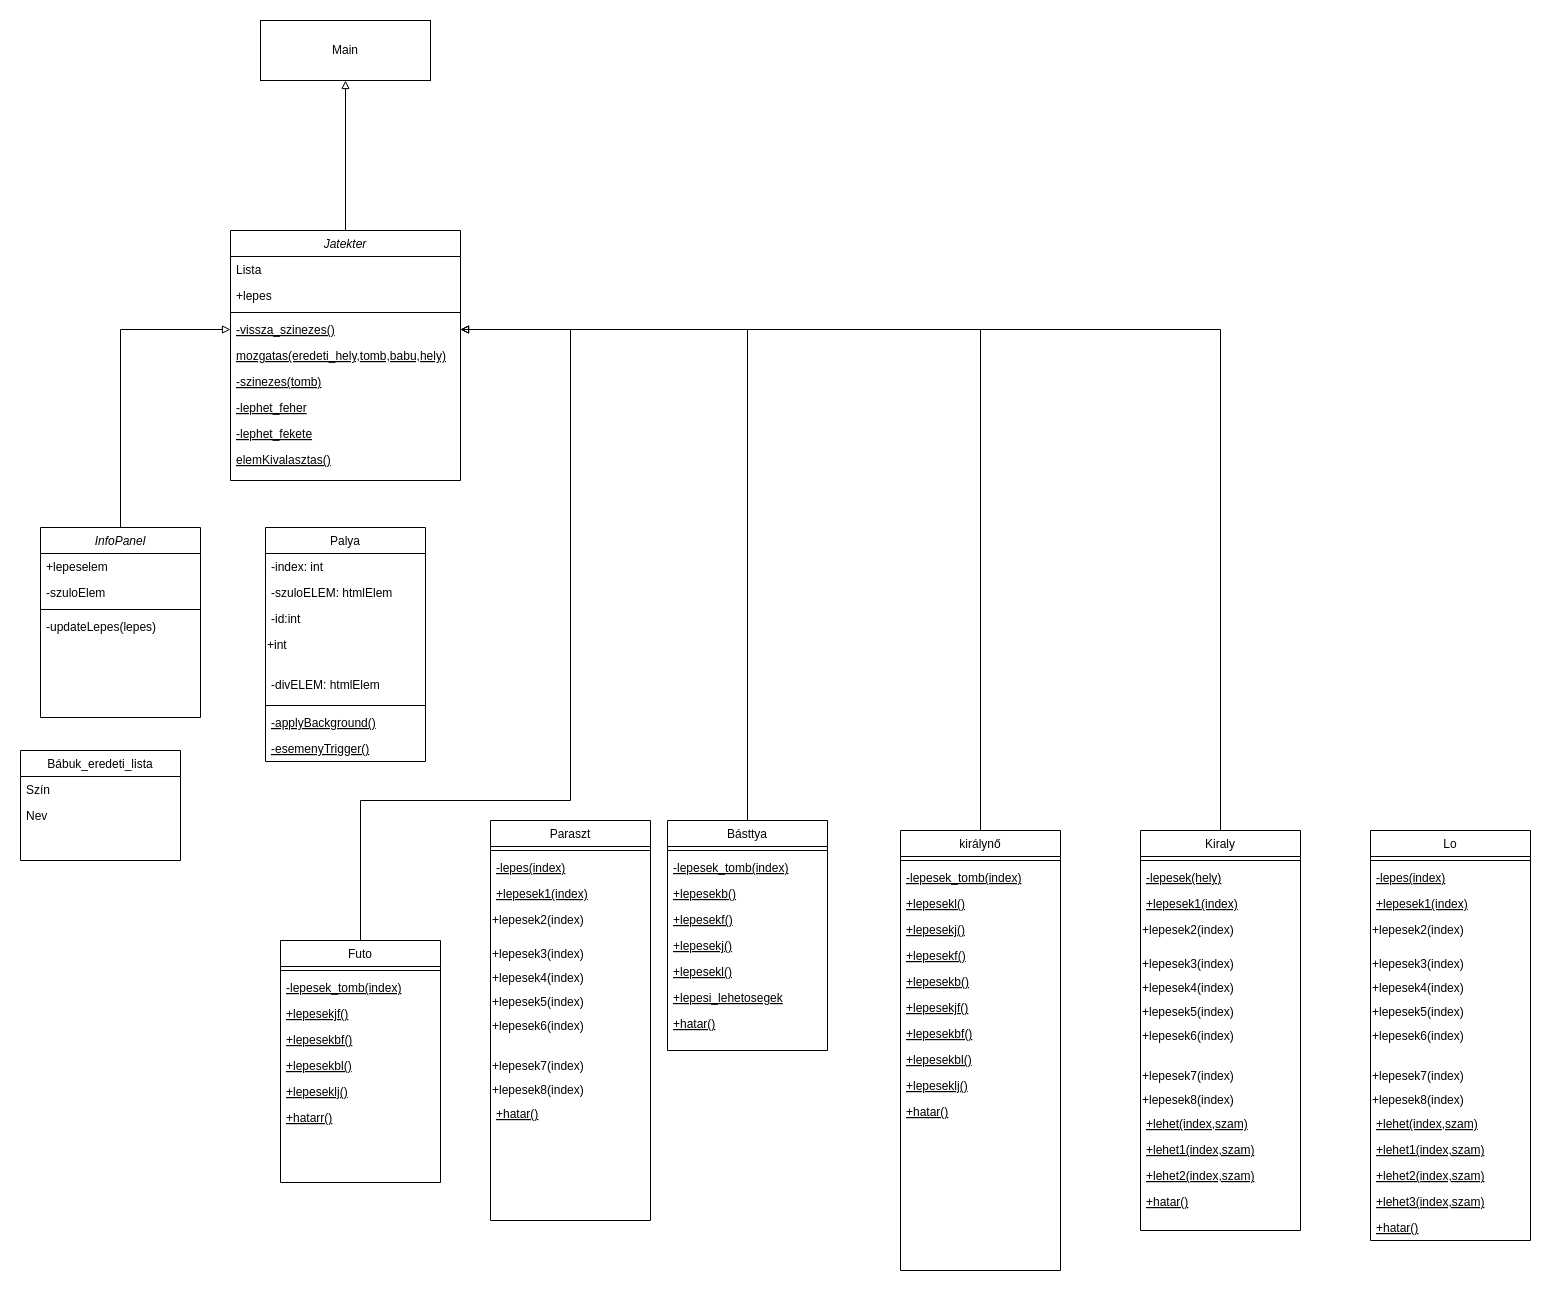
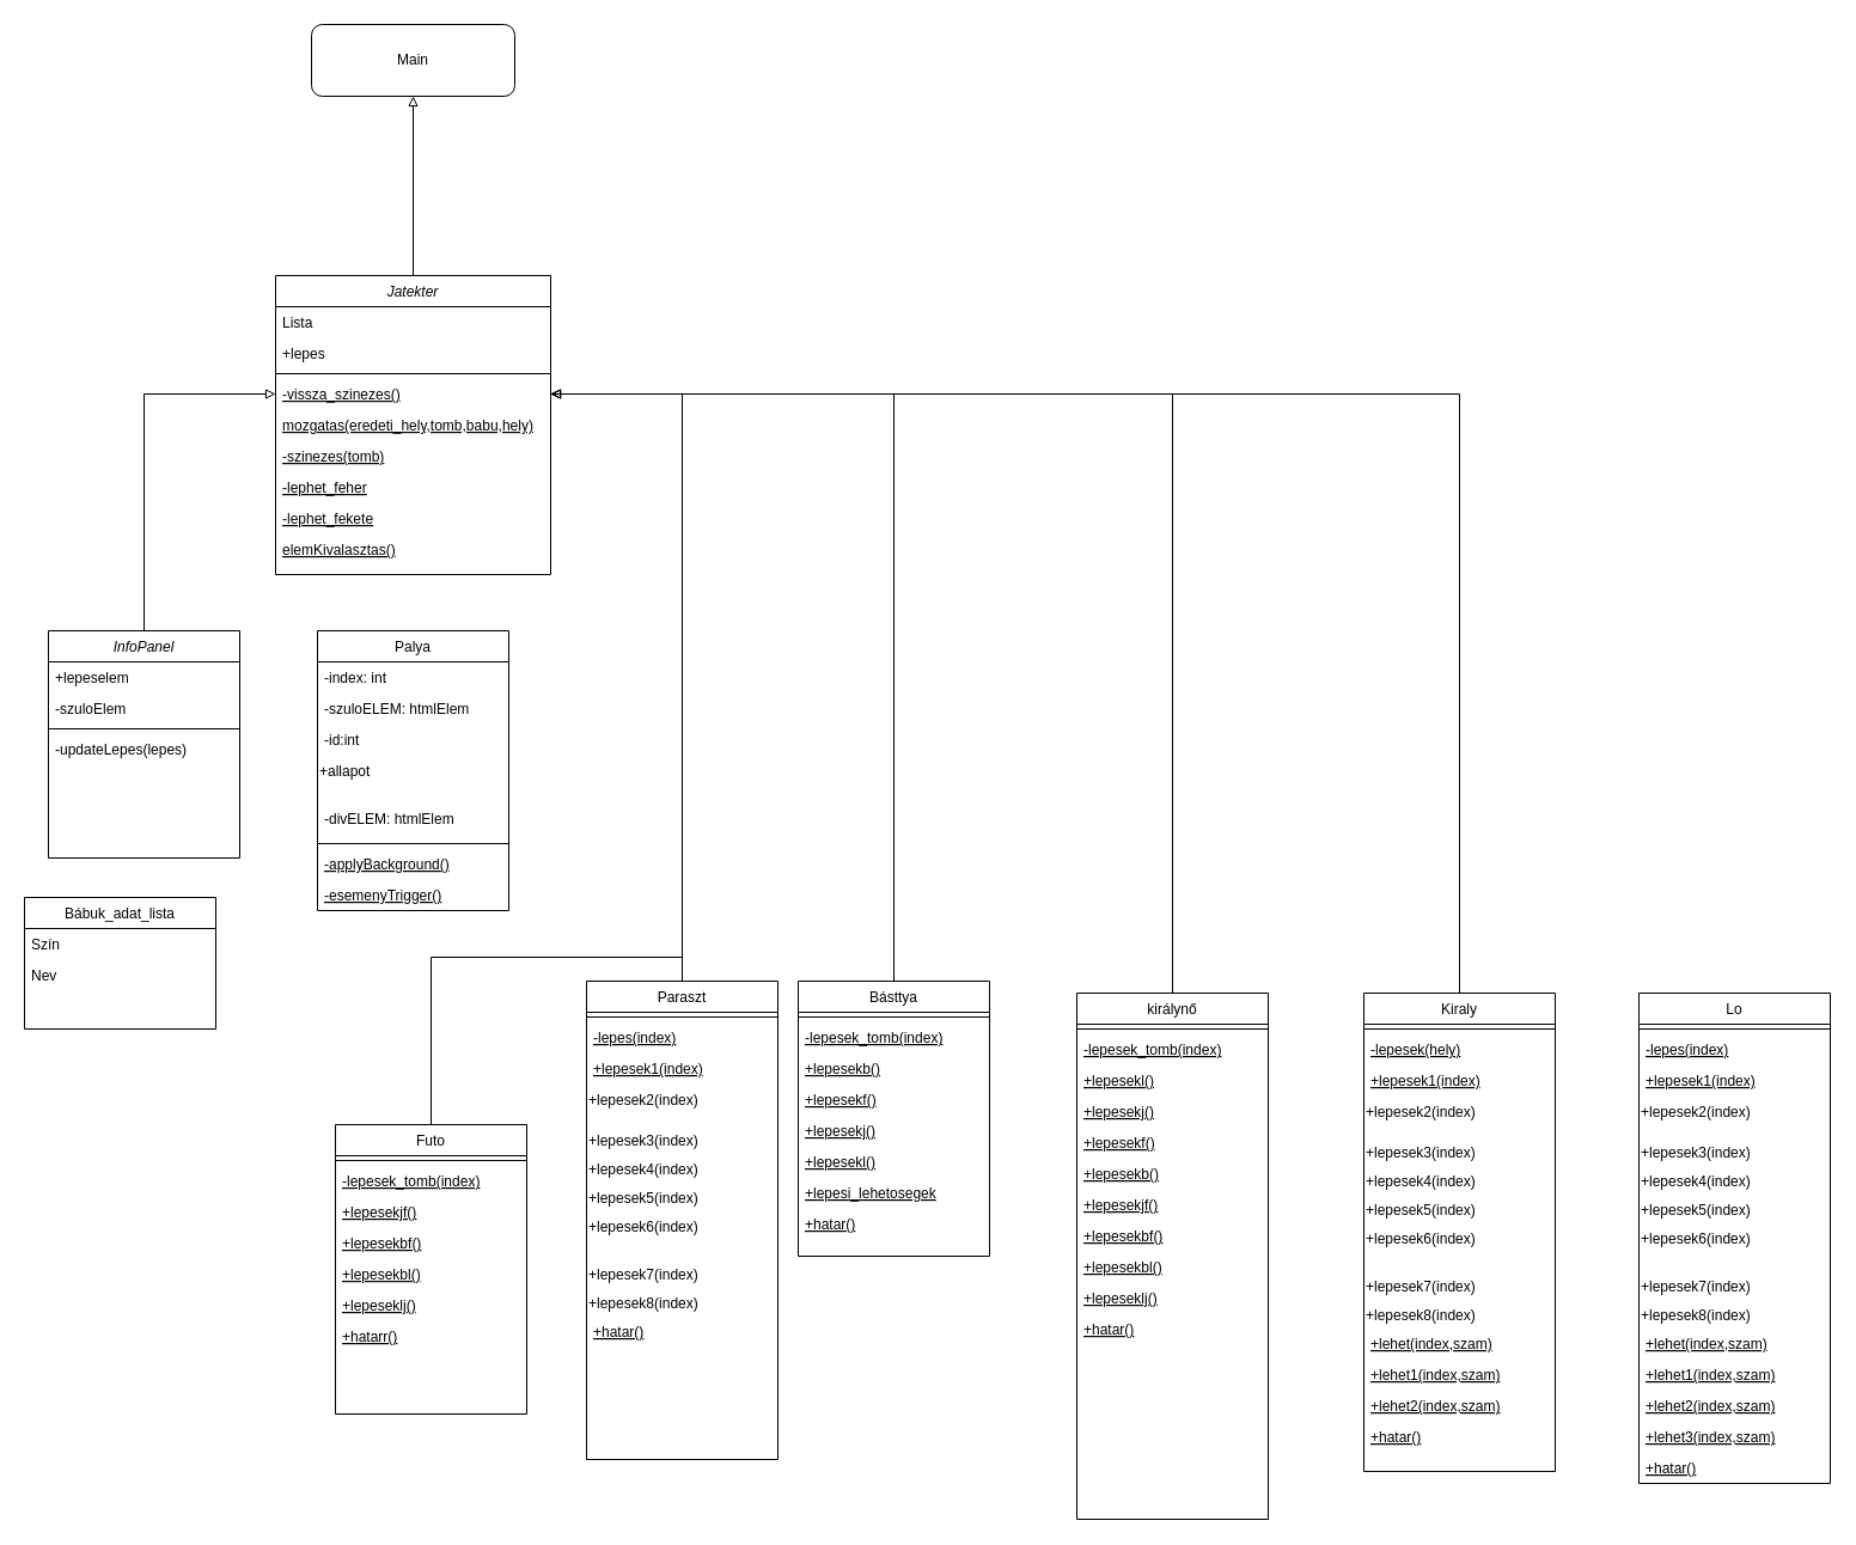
- <mxCell id="50" value="Main" style="rounded=0;whiteSpace=wrap;html=1;" parent="1" vertex="1"><mxGeometry x="260" y="20" width="170" height="60" as="geometry" /></mxCell>
+ <mxCell id="50" value="Main" style="whiteSpace=wrap;html=1;rounded=1;" parent="1" vertex="1"><mxGeometry x="260" y="20" width="170" height="60" as="geometry" /></mxCell>
- <mxCell id="9" value="+int" style="text;whiteSpace=wrap;html=1;" parent="5" vertex="1"><mxGeometry y="104" width="160" height="40" as="geometry" /></mxCell>
+ <mxCell id="9" value="+allapot" style="text;whiteSpace=wrap;html=1;" parent="5" vertex="1"><mxGeometry y="104" width="160" height="40" as="geometry" /></mxCell>
- <mxCell id="36" value="Bábuk_eredeti_lista" style="swimlane;fontStyle=0;align=center;verticalAlign=top;childLayout=stackLayout;horizontal=1;startSize=26;horizontalStack=0;resizeParent=1;resizeLast=0;collapsible=1;marginBottom=0;rounded=0;shadow=0;strokeWidth=1;" parent="1" vertex="1"><mxGeometry x="20" y="750" width="160" height="110" as="geometry"><mxRectangle x="130" y="380" width="160" height="26" as="alternateBounds" /></mxGeometry></mxCell>
+ <mxCell id="36" value="Bábuk_adat_lista" style="swimlane;fontStyle=0;align=center;verticalAlign=top;childLayout=stackLayout;horizontal=1;startSize=26;horizontalStack=0;resizeParent=1;resizeLast=0;collapsible=1;marginBottom=0;rounded=0;shadow=0;strokeWidth=1;" parent="1" vertex="1"><mxGeometry x="20" y="750" width="160" height="110" as="geometry"><mxRectangle x="130" y="380" width="160" height="26" as="alternateBounds" /></mxGeometry></mxCell>
+ <mxCell id="2" value="" style="edgeStyle=orthogonalEdgeStyle;rounded=0;orthogonalLoop=1;jettySize=auto;html=1;entryX=1;entryY=0.5;entryDx=0;entryDy=0;exitX=0.5;exitY=0;exitDx=0;exitDy=0;endArrow=block;endFill=0;" parent="1" source="81" target="43" edge="1"><mxGeometry relative="1" as="geometry"><mxPoint x="570" y="820" as="sourcePoint" /><mxPoint x="570" y="740" as="targetPoint" /></mxGeometry></mxCell>
